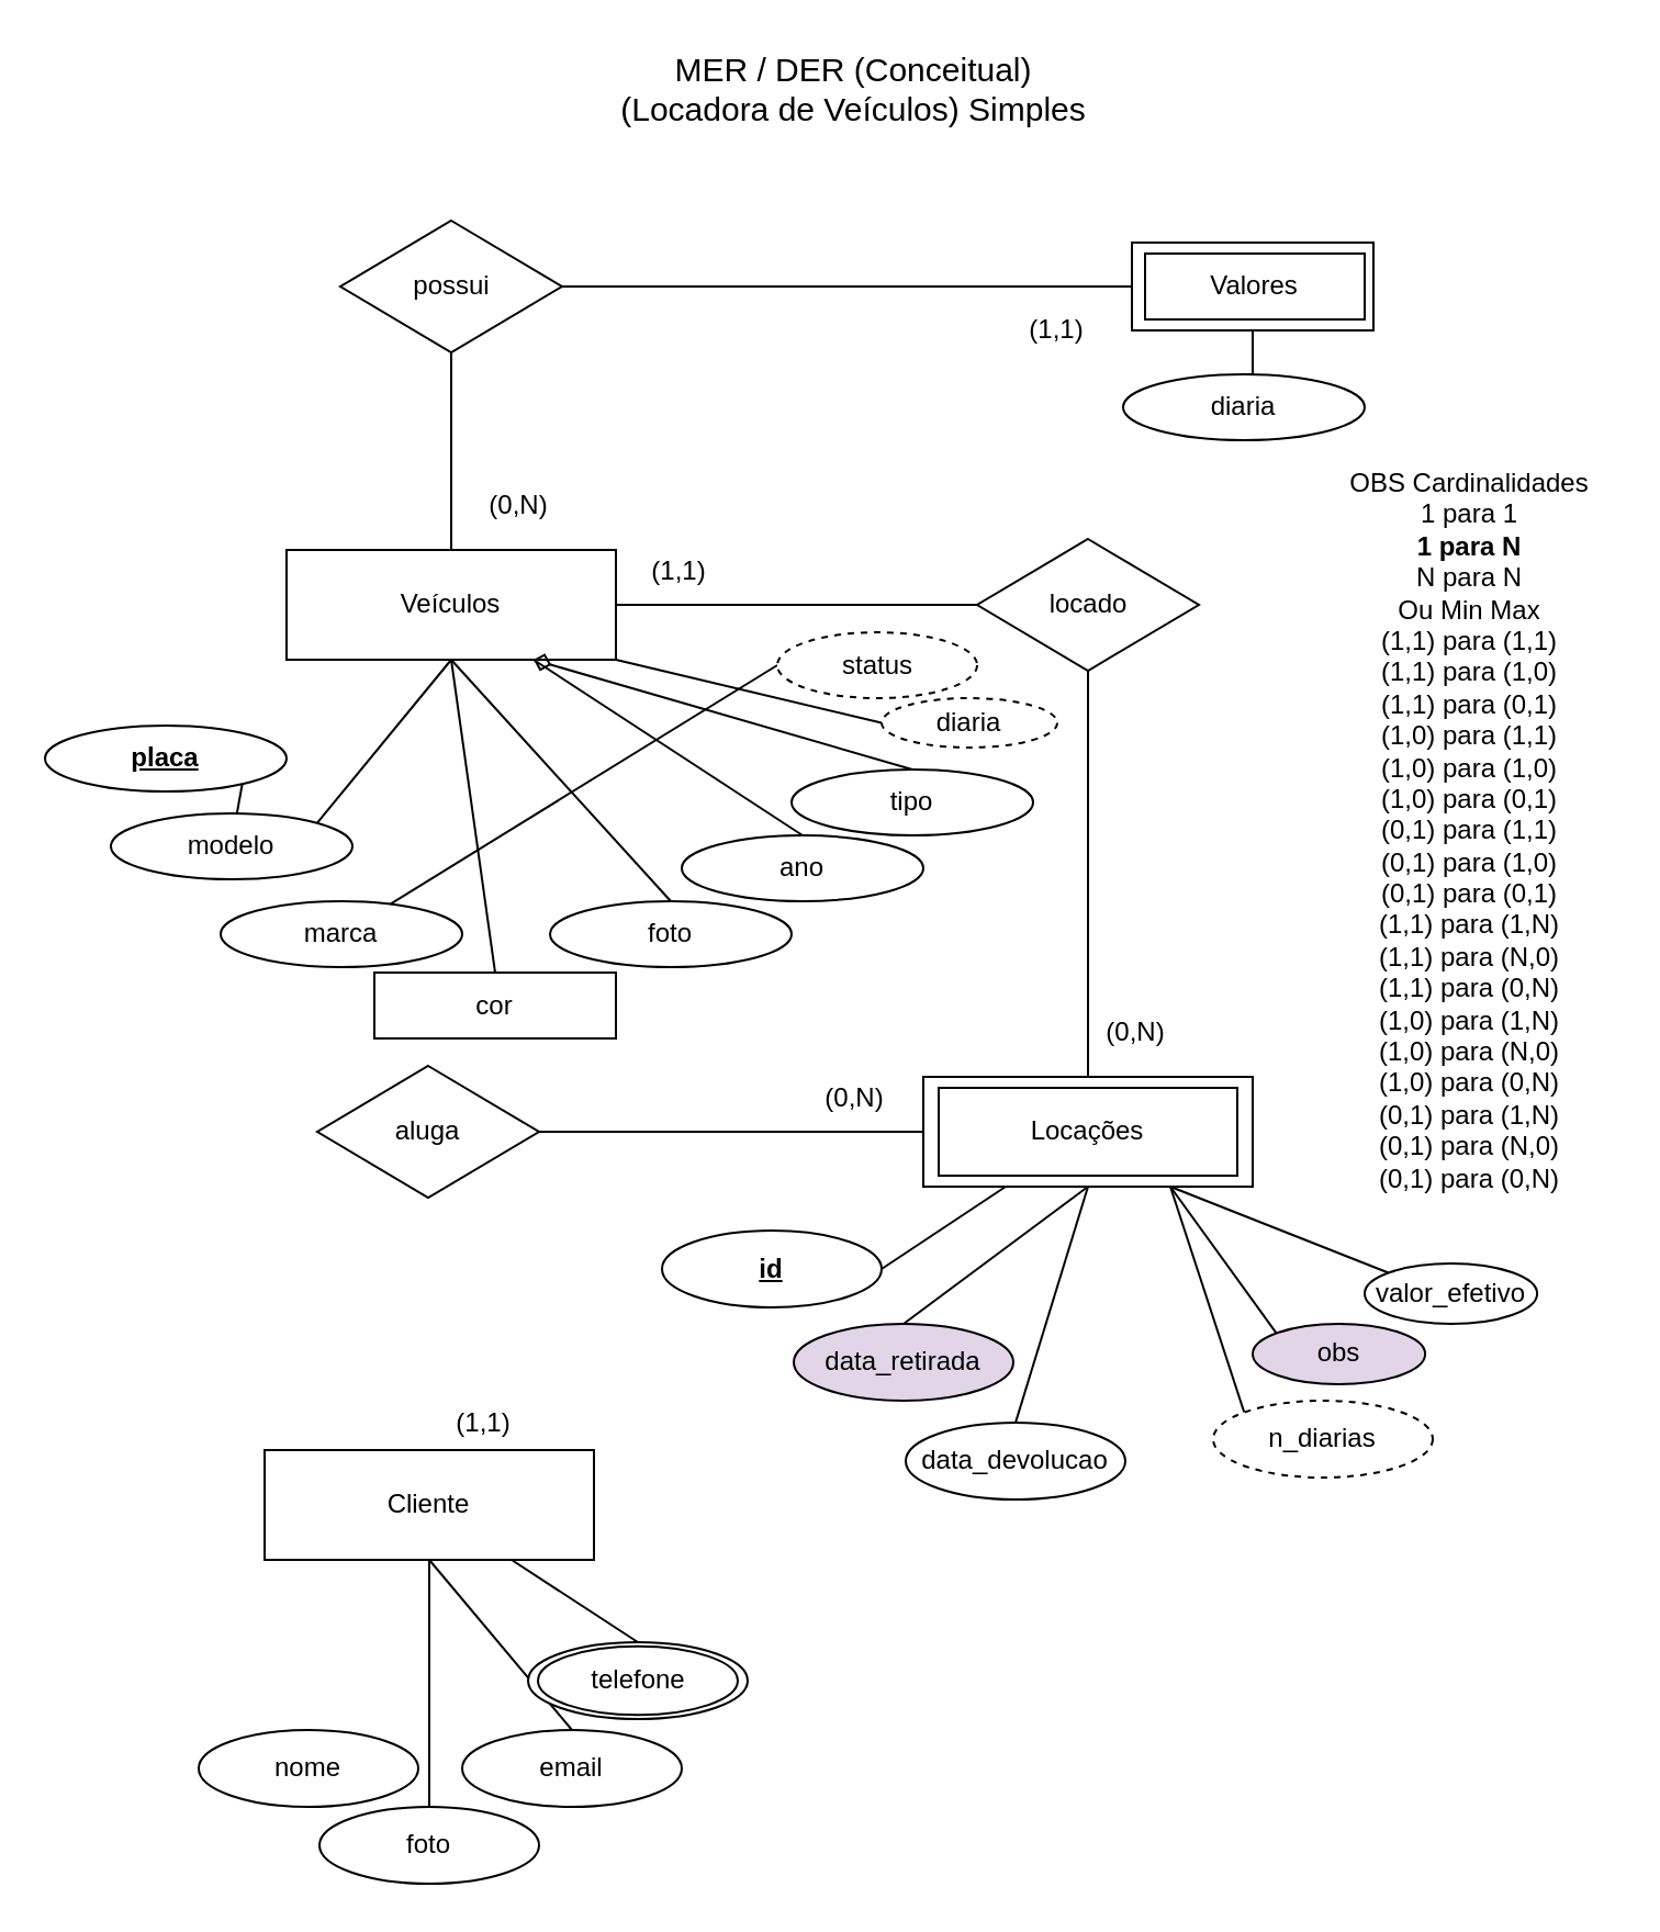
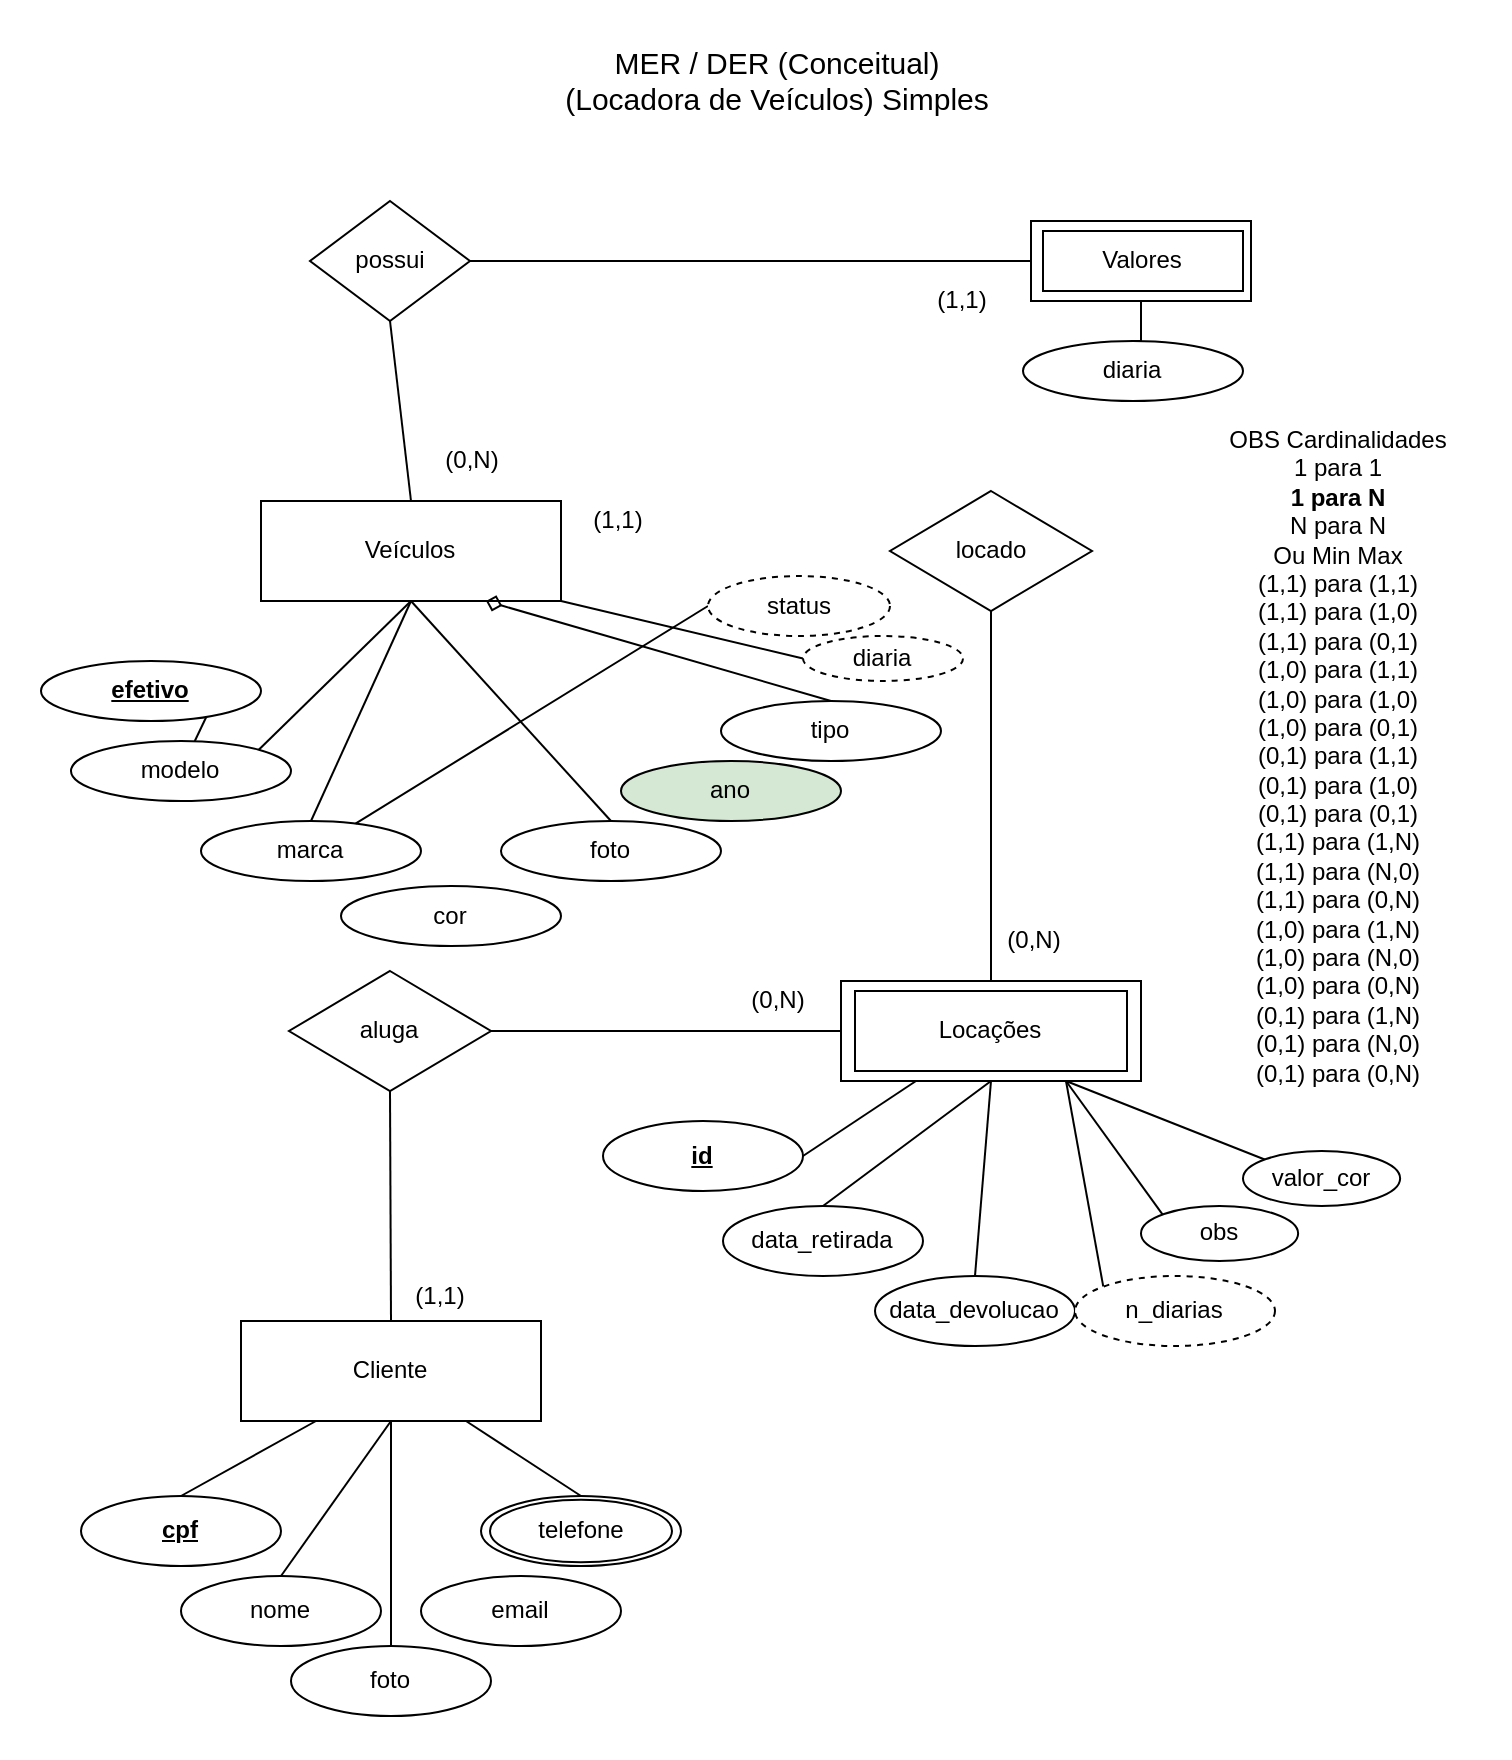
- <mxCell id="51" value="possui" style="rhombus;whiteSpace=wrap;html=1;fontSize=12;fillColor=none;" parent="1" vertex="1"><mxGeometry x="154.5" y="100" width="101" height="60" as="geometry" /></mxCell>
+ <mxCell id="51" value="possui" style="rhombus;whiteSpace=wrap;html=1;fontSize=12;fillColor=none;" parent="1" vertex="1"><mxGeometry x="154.5" y="100" width="80" height="60" as="geometry" /></mxCell>
- <mxCell id="3" style="edgeStyle=none;rounded=0;orthogonalLoop=1;jettySize=auto;html=1;exitX=1;exitY=0.5;exitDx=0;exitDy=0;entryX=0;entryY=0.5;entryDx=0;entryDy=0;endArrow=none;endFill=0;fontSize=12;" parent="1" source="4" target="56" edge="1"><mxGeometry relative="1" as="geometry" /></mxCell>
- <mxCell id="15" style="edgeStyle=none;rounded=0;orthogonalLoop=1;jettySize=auto;html=1;exitX=0.5;exitY=0;exitDx=0;exitDy=0;entryX=0.75;entryY=1;entryDx=0;entryDy=0;endArrow=none;endFill=0;" parent="1" source="16" target="4" edge="1"><mxGeometry relative="1" as="geometry" /></mxCell>
- <mxCell id="11" style="edgeStyle=none;rounded=0;orthogonalLoop=1;jettySize=auto;html=1;exitX=0.5;exitY=0;exitDx=0;exitDy=0;entryX=0.5;entryY=1;entryDx=0;entryDy=0;endArrow=none;endFill=0;" parent="1" source="12" target="4" edge="1"><mxGeometry relative="1" as="geometry" /></mxCell>
- <mxCell id="6" value="placa" style="ellipse;whiteSpace=wrap;html=1;fontStyle=5;fillColor=#FFFFFF;" parent="1" vertex="1"><mxGeometry x="20" y="330" width="110" height="30" as="geometry" /></mxCell>
+ <mxCell id="6" value="efetivo" style="ellipse;whiteSpace=wrap;html=1;fontStyle=5;fillColor=#FFFFFF;" parent="1" vertex="1"><mxGeometry x="20" y="330" width="110" height="30" as="geometry" /></mxCell>
+ <mxCell id="9" style="edgeStyle=none;rounded=0;orthogonalLoop=1;jettySize=auto;html=1;exitX=0.5;exitY=0;exitDx=0;exitDy=0;entryX=0.5;entryY=1;entryDx=0;entryDy=0;endArrow=none;endFill=0;" parent="1" source="10" target="4" edge="1"><mxGeometry relative="1" as="geometry" /></mxCell>
- <mxCell id="8" value="modelo" style="ellipse;whiteSpace=wrap;html=1;" parent="1" vertex="1"><mxGeometry x="50" y="370" width="110" height="30" as="geometry" /></mxCell>
+ <mxCell id="8" value="modelo" style="ellipse;whiteSpace=wrap;html=1;" parent="1" vertex="1"><mxGeometry x="35" y="370" width="110" height="30" as="geometry" /></mxCell>
- <mxCell id="16" value="ano" style="ellipse;whiteSpace=wrap;html=1;" parent="1" vertex="1"><mxGeometry x="310" y="380" width="110" height="30" as="geometry" /></mxCell>
+ <mxCell id="16" value="ano" style="ellipse;whiteSpace=wrap;html=1;fillColor=#d5e8d4;" parent="1" vertex="1"><mxGeometry x="310" y="380" width="110" height="30" as="geometry" /></mxCell>
- <mxCell id="12" value="cor" style="whiteSpace=wrap;html=1;rounded=0;" parent="1" vertex="1"><mxGeometry x="170" y="442.5" width="110" height="30" as="geometry" /></mxCell>
+ <mxCell id="12" value="cor" style="ellipse;whiteSpace=wrap;html=1;" parent="1" vertex="1"><mxGeometry x="170" y="442.5" width="110" height="30" as="geometry" /></mxCell>
- <mxCell id="48" value="valor_efetivo" style="ellipse;whiteSpace=wrap;html=1;" parent="1" vertex="1"><mxGeometry x="621" y="575" width="78.57" height="27.5" as="geometry" /></mxCell>
+ <mxCell id="48" value="valor_cor" style="ellipse;whiteSpace=wrap;html=1;" parent="1" vertex="1"><mxGeometry x="621" y="575" width="78.57" height="27.5" as="geometry" /></mxCell>
+ <mxCell id="59" style="edgeStyle=none;rounded=0;orthogonalLoop=1;jettySize=auto;html=1;exitX=0.5;exitY=1;exitDx=0;exitDy=0;entryX=0.5;entryY=0;entryDx=0;entryDy=0;endArrow=none;endFill=0;fontSize=12;" parent="1" source="60" target="19" edge="1"><mxGeometry relative="1" as="geometry" /></mxCell>
- <mxCell id="39" value="obs" style="ellipse;whiteSpace=wrap;html=1;fillColor=#e1d5e7;" parent="1" vertex="1"><mxGeometry x="570" y="602.5" width="78.57" height="27.5" as="geometry" /></mxCell>
+ <mxCell id="39" value="obs" style="ellipse;whiteSpace=wrap;html=1;" parent="1" vertex="1"><mxGeometry x="570" y="602.5" width="78.57" height="27.5" as="geometry" /></mxCell>
- <mxCell id="33" value="data_retirada" style="ellipse;whiteSpace=wrap;html=1;fillColor=#e1d5e7;" parent="1" vertex="1"><mxGeometry x="361" y="602.5" width="100" height="35" as="geometry" /></mxCell>
+ <mxCell id="33" value="data_retirada" style="ellipse;whiteSpace=wrap;html=1;" parent="1" vertex="1"><mxGeometry x="361" y="602.5" width="100" height="35" as="geometry" /></mxCell>
- <mxCell id="42" value="n_diarias" style="ellipse;whiteSpace=wrap;html=1;dashed=1;" parent="1" vertex="1"><mxGeometry x="552" y="637.5" width="100" height="35" as="geometry" /></mxCell>
+ <mxCell id="42" value="n_diarias" style="ellipse;whiteSpace=wrap;html=1;dashed=1;" parent="1" vertex="1"><mxGeometry x="537" y="637.5" width="100" height="35" as="geometry" /></mxCell>
- <mxCell id="35" value="data_devolucao" style="ellipse;whiteSpace=wrap;html=1;" parent="1" vertex="1"><mxGeometry x="412" y="647.5" width="100" height="35" as="geometry" /></mxCell>
+ <mxCell id="35" value="data_devolucao" style="ellipse;whiteSpace=wrap;html=1;" parent="1" vertex="1"><mxGeometry x="437" y="637.5" width="100" height="35" as="geometry" /></mxCell>
+ <mxCell id="20" style="edgeStyle=none;rounded=0;orthogonalLoop=1;jettySize=auto;html=1;exitX=0.5;exitY=0;exitDx=0;exitDy=0;entryX=0.25;entryY=1;entryDx=0;entryDy=0;endArrow=none;endFill=0;" parent="1" source="21" target="19" edge="1"><mxGeometry relative="1" as="geometry" /></mxCell>
- <mxCell id="24" style="edgeStyle=none;rounded=0;orthogonalLoop=1;jettySize=auto;html=1;exitX=0.5;exitY=0;exitDx=0;exitDy=0;entryX=0.5;entryY=1;entryDx=0;entryDy=0;endArrow=none;endFill=0;" parent="1" source="25" target="19" edge="1"><mxGeometry relative="1" as="geometry" /></mxCell>
+ <mxCell id="22" style="edgeStyle=none;rounded=0;orthogonalLoop=1;jettySize=auto;html=1;exitX=0.5;exitY=0;exitDx=0;exitDy=0;entryX=0.5;entryY=1;entryDx=0;entryDy=0;endArrow=none;endFill=0;" parent="1" source="23" target="19" edge="1"><mxGeometry relative="1" as="geometry" /></mxCell>
+ <mxCell id="21" value="cpf" style="ellipse;whiteSpace=wrap;html=1;fontStyle=5;fillColor=#FFFFFF;" parent="1" vertex="1"><mxGeometry x="40" y="747.5" width="100" height="35" as="geometry" /></mxCell>
